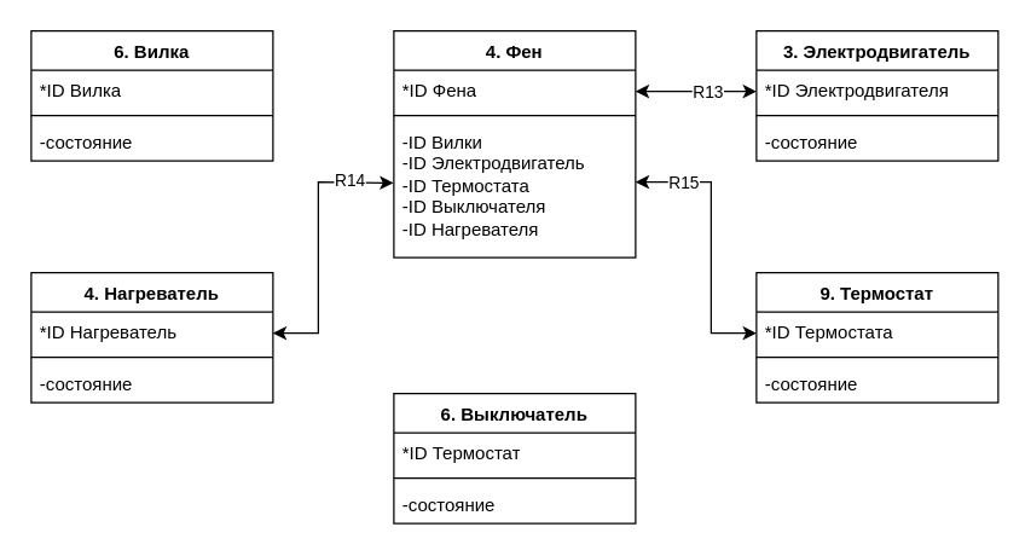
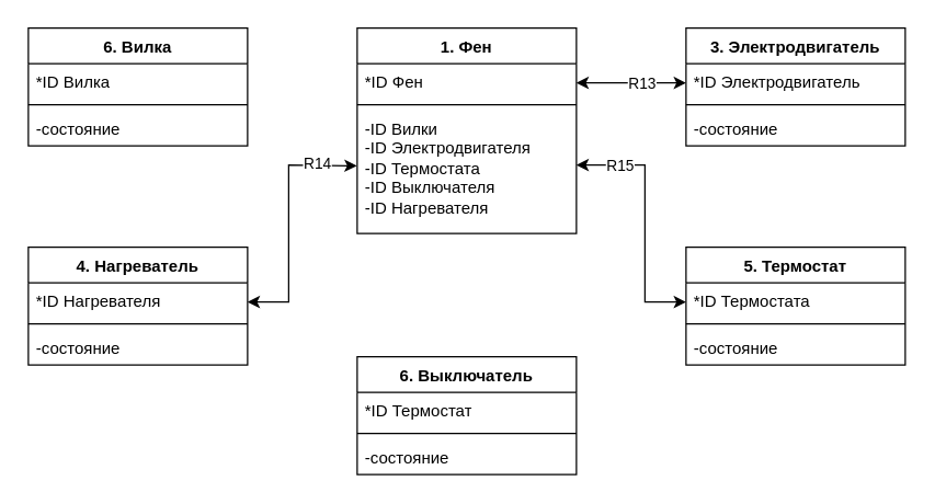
- <mxCell id="2" value="4. Фен&lt;br&gt;" style="swimlane;fontStyle=1;align=center;verticalAlign=top;childLayout=stackLayout;horizontal=1;startSize=26;horizontalStack=0;resizeParent=1;resizeParentMax=0;resizeLast=0;collapsible=1;marginBottom=0;whiteSpace=wrap;html=1;" parent="1" vertex="1"><mxGeometry x="260" y="20" width="160" height="150" as="geometry" /></mxCell>
+ <mxCell id="2" value="1. Фен&lt;br&gt;" style="swimlane;fontStyle=1;align=center;verticalAlign=top;childLayout=stackLayout;horizontal=1;startSize=26;horizontalStack=0;resizeParent=1;resizeParentMax=0;resizeLast=0;collapsible=1;marginBottom=0;whiteSpace=wrap;html=1;" parent="1" vertex="1"><mxGeometry x="260" y="20" width="160" height="150" as="geometry" /></mxCell>
- <mxCell id="3" value="*ID Фена" style="text;strokeColor=none;fillColor=none;align=left;verticalAlign=top;spacingLeft=4;spacingRight=4;overflow=hidden;rotatable=0;points=[[0,0.5],[1,0.5]];portConstraint=eastwest;whiteSpace=wrap;html=1;" parent="2" vertex="1"><mxGeometry y="26" width="160" height="26" as="geometry" /></mxCell>
+ <mxCell id="3" value="*ID Фен" style="text;strokeColor=none;fillColor=none;align=left;verticalAlign=top;spacingLeft=4;spacingRight=4;overflow=hidden;rotatable=0;points=[[0,0.5],[1,0.5]];portConstraint=eastwest;whiteSpace=wrap;html=1;" parent="2" vertex="1"><mxGeometry y="26" width="160" height="26" as="geometry" /></mxCell>
- <mxCell id="11" value="*ID Электродвигателя" style="text;strokeColor=none;fillColor=none;align=left;verticalAlign=top;spacingLeft=4;spacingRight=4;overflow=hidden;rotatable=0;points=[[0,0.5],[1,0.5]];portConstraint=eastwest;whiteSpace=wrap;html=1;" parent="10" vertex="1"><mxGeometry y="26" width="160" height="26" as="geometry" /></mxCell>
+ <mxCell id="11" value="*ID Электродвигатель" style="text;strokeColor=none;fillColor=none;align=left;verticalAlign=top;spacingLeft=4;spacingRight=4;overflow=hidden;rotatable=0;points=[[0,0.5],[1,0.5]];portConstraint=eastwest;whiteSpace=wrap;html=1;" parent="10" vertex="1"><mxGeometry y="26" width="160" height="26" as="geometry" /></mxCell>
- <mxCell id="5" value="-ID Вилки&lt;br&gt;-ID Электродвигатель&lt;br&gt;-ID Термостата&lt;br&gt;-ID Выключателя&lt;br&gt;-ID Нагревателя" style="text;strokeColor=none;fillColor=none;align=left;verticalAlign=top;spacingLeft=4;spacingRight=4;overflow=hidden;rotatable=0;points=[[0,0.5],[1,0.5]];portConstraint=eastwest;whiteSpace=wrap;html=1;" parent="2" vertex="1"><mxGeometry y="60" width="160" height="90" as="geometry" /></mxCell>
+ <mxCell id="5" value="-ID Вилки&lt;br&gt;-ID Электродвигателя&lt;br&gt;-ID Термостата&lt;br&gt;-ID Выключателя&lt;br&gt;-ID Нагревателя" style="text;strokeColor=none;fillColor=none;align=left;verticalAlign=top;spacingLeft=4;spacingRight=4;overflow=hidden;rotatable=0;points=[[0,0.5],[1,0.5]];portConstraint=eastwest;whiteSpace=wrap;html=1;" parent="2" vertex="1"><mxGeometry y="60" width="160" height="90" as="geometry" /></mxCell>
- <mxCell id="18" value="9. Термостат" style="swimlane;fontStyle=1;align=center;verticalAlign=top;childLayout=stackLayout;horizontal=1;startSize=26;horizontalStack=0;resizeParent=1;resizeParentMax=0;resizeLast=0;collapsible=1;marginBottom=0;whiteSpace=wrap;html=1;" parent="1" vertex="1"><mxGeometry x="500" y="180" width="160" height="86" as="geometry" /></mxCell>
+ <mxCell id="18" value="5. Термостат" style="swimlane;fontStyle=1;align=center;verticalAlign=top;childLayout=stackLayout;horizontal=1;startSize=26;horizontalStack=0;resizeParent=1;resizeParentMax=0;resizeLast=0;collapsible=1;marginBottom=0;whiteSpace=wrap;html=1;" parent="1" vertex="1"><mxGeometry x="500" y="180" width="160" height="86" as="geometry" /></mxCell>
- <mxCell id="15" value="*ID Нагреватель" style="text;strokeColor=none;fillColor=none;align=left;verticalAlign=top;spacingLeft=4;spacingRight=4;overflow=hidden;rotatable=0;points=[[0,0.5],[1,0.5]];portConstraint=eastwest;whiteSpace=wrap;html=1;" parent="14" vertex="1"><mxGeometry y="26" width="160" height="26" as="geometry" /></mxCell>
+ <mxCell id="15" value="*ID Нагревателя" style="text;strokeColor=none;fillColor=none;align=left;verticalAlign=top;spacingLeft=4;spacingRight=4;overflow=hidden;rotatable=0;points=[[0,0.5],[1,0.5]];portConstraint=eastwest;whiteSpace=wrap;html=1;" parent="14" vertex="1"><mxGeometry y="26" width="160" height="26" as="geometry" /></mxCell>
